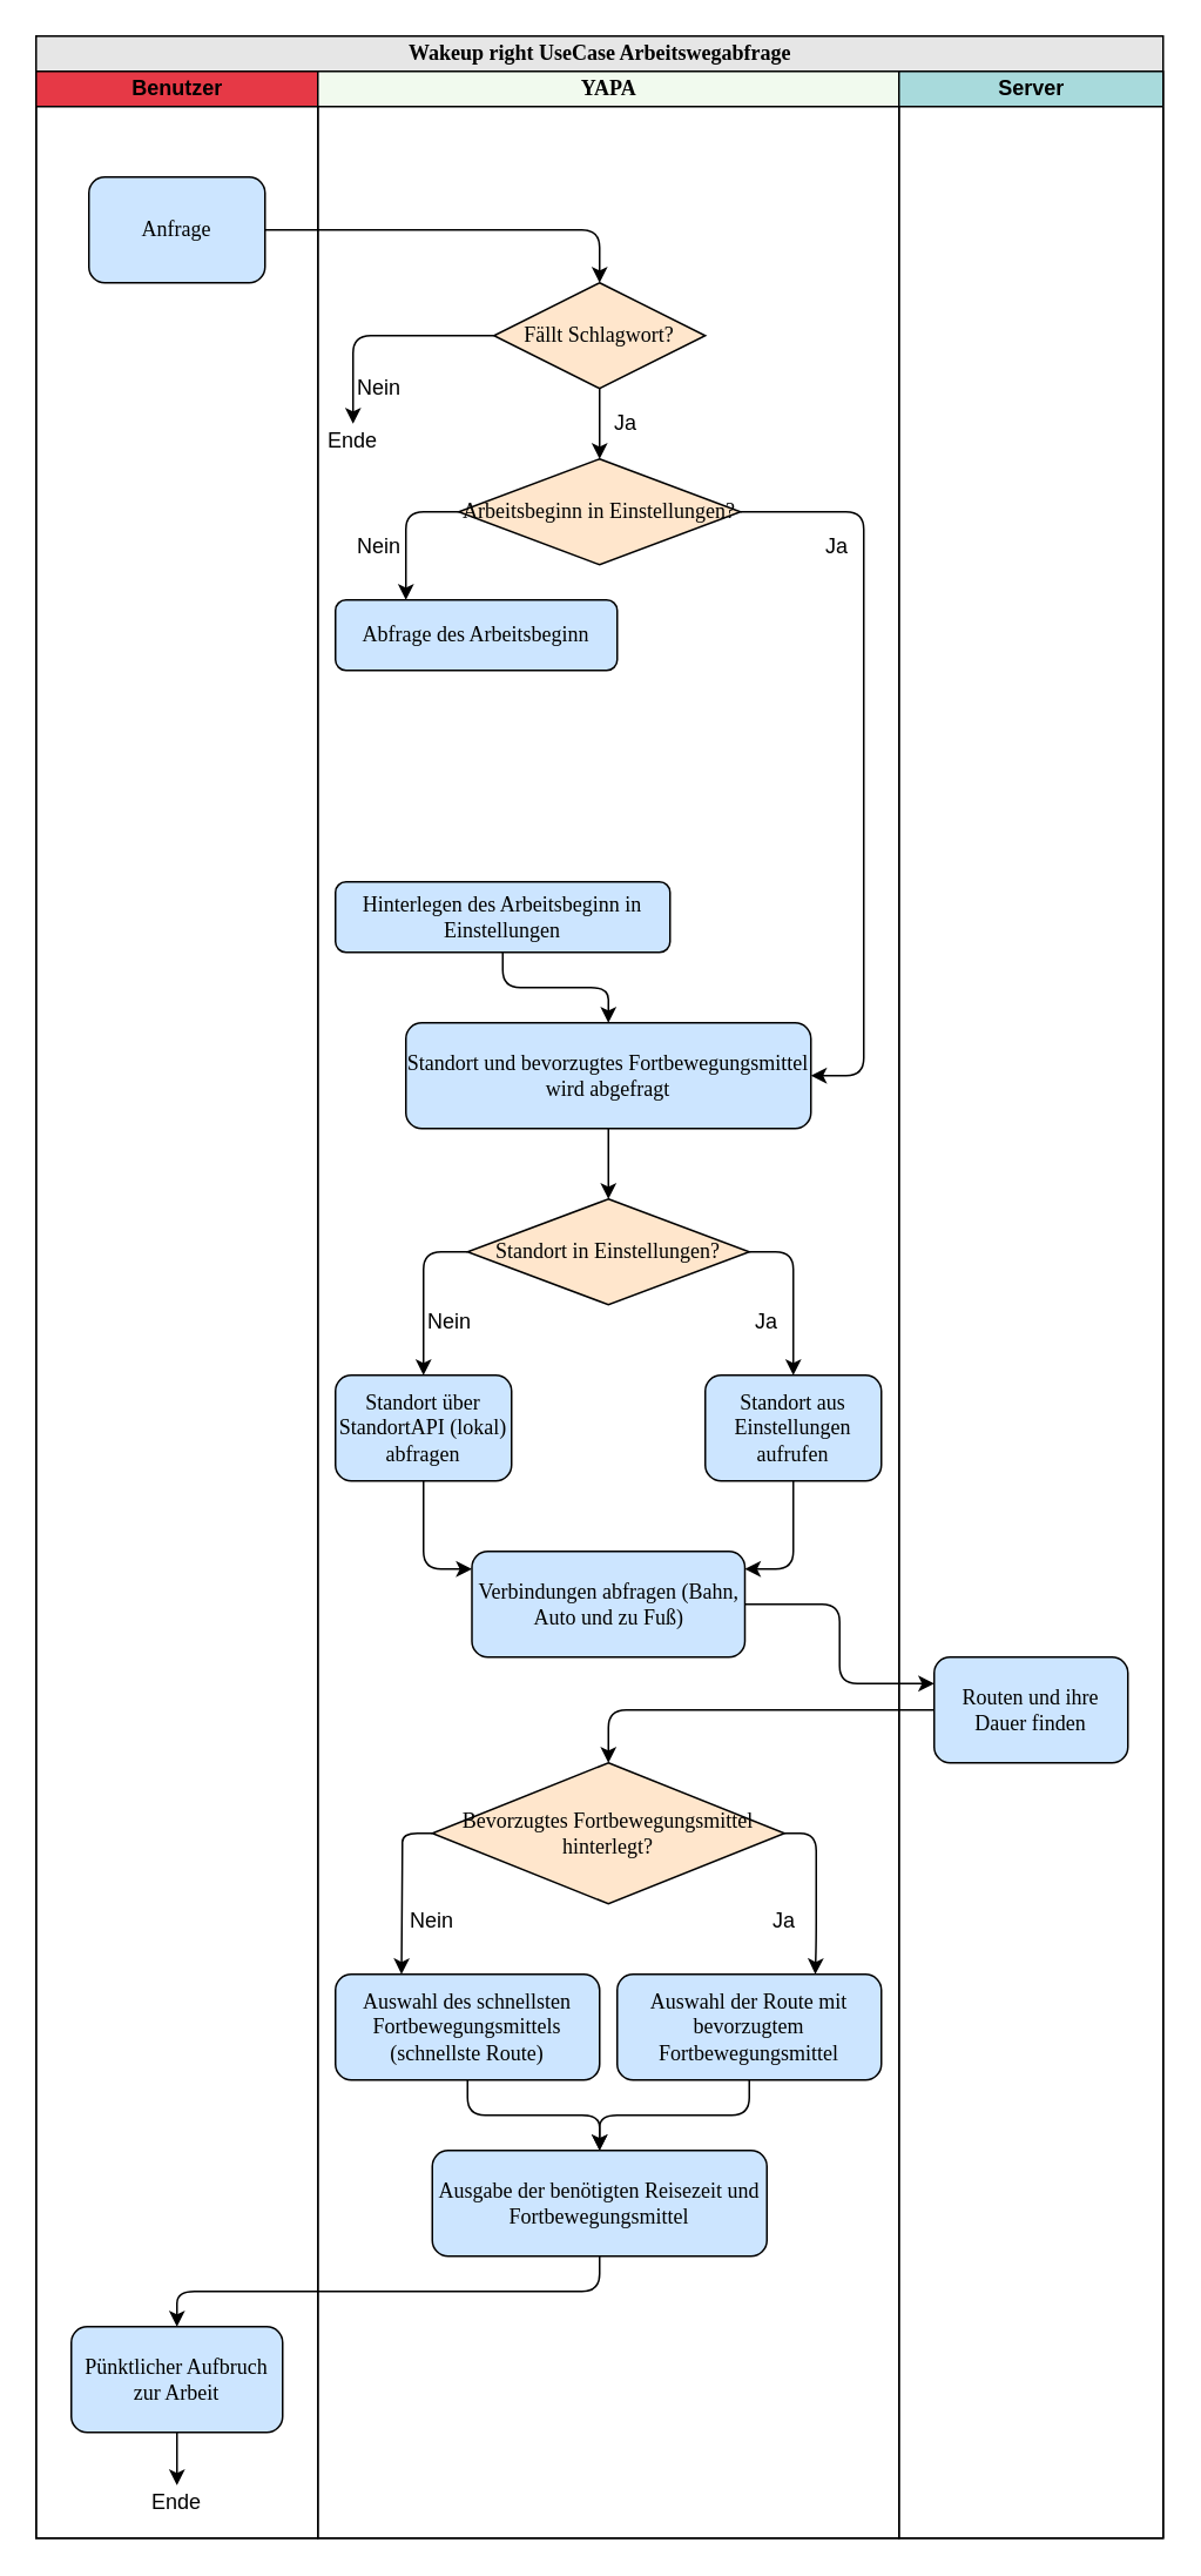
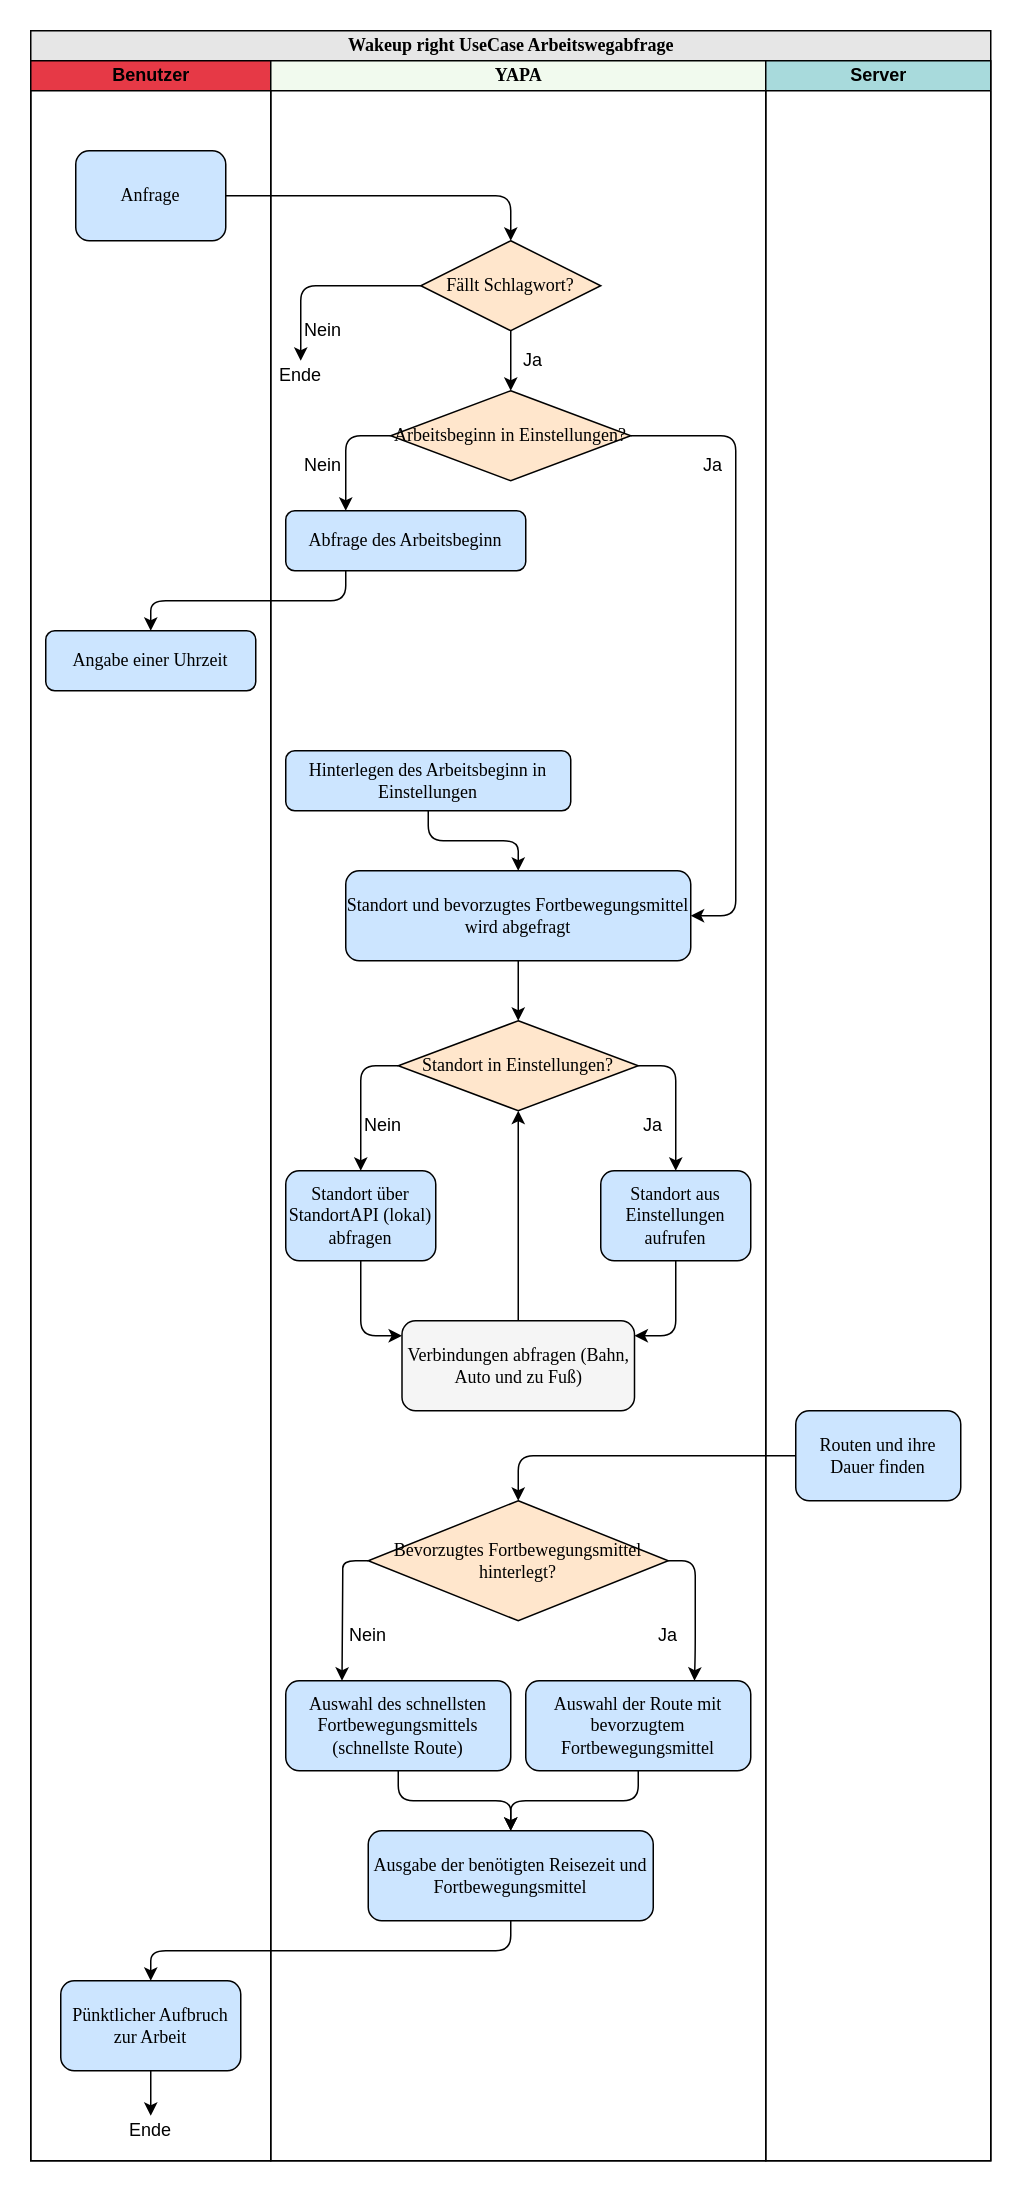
+ <mxCell id="10" style="edgeStyle=orthogonalEdgeStyle;rounded=1;orthogonalLoop=1;jettySize=auto;html=1;exitX=0.25;exitY=1;exitDx=0;exitDy=0;entryX=0.5;entryY=0;entryDx=0;entryDy=0;fontSize=12;" edge="1" parent="2" source="34" target="8"><mxGeometry relative="1" as="geometry"><mxPoint x="250" y="290" as="sourcePoint" /><mxPoint x="220" y="340" as="targetPoint" /><Array as="points"><mxPoint x="210" y="380" /><mxPoint x="80" y="380" /></Array></mxGeometry></mxCell>
+ <mxCell id="8" value="&lt;font style=&quot;font-size: 12px&quot;&gt;Angabe einer Uhrzeit&lt;/font&gt;" style="rounded=1;whiteSpace=wrap;html=1;shadow=0;labelBackgroundColor=none;strokeWidth=1;fontFamily=Verdana;fontSize=8;align=center;fillColor=#CCE5FF;" vertex="1" parent="3"><mxGeometry x="10" y="380" width="140" height="40" as="geometry" /></mxCell>
- <mxCell id="19" value="&lt;font style=&quot;font-size: 12px&quot;&gt;Verbindungen abfragen (Bahn, Auto und zu Fuß)&lt;br&gt;&lt;/font&gt;" style="rounded=1;whiteSpace=wrap;html=1;shadow=0;labelBackgroundColor=none;strokeWidth=1;fontFamily=Verdana;fontSize=8;align=center;fillColor=#CCE5FF;" parent="11" vertex="1"><mxGeometry x="87.5" y="840" width="155" height="60" as="geometry" /></mxCell>
+ <mxCell id="19" value="&lt;font style=&quot;font-size: 12px&quot;&gt;Verbindungen abfragen (Bahn, Auto und zu Fuß)&lt;br&gt;&lt;/font&gt;" style="rounded=1;whiteSpace=wrap;html=1;shadow=0;labelBackgroundColor=none;strokeWidth=1;fontFamily=Verdana;fontSize=8;align=center;fillColor=#f5f5f5;" parent="11" vertex="1"><mxGeometry x="87.5" y="840" width="155" height="60" as="geometry" /></mxCell>
- <mxCell id="30" style="edgeStyle=orthogonalEdgeStyle;rounded=1;orthogonalLoop=1;jettySize=auto;html=1;entryX=0;entryY=0.25;entryDx=0;entryDy=0;fontSize=12;" parent="11" source="19" target="29" edge="1"><mxGeometry relative="1" as="geometry" /></mxCell>
+ <mxCell id="30" style="edgeStyle=orthogonalEdgeStyle;rounded=1;orthogonalLoop=1;jettySize=auto;html=1;fontSize=12;" parent="11" source="19" target="15" edge="1"><mxGeometry relative="1" as="geometry" /></mxCell>
